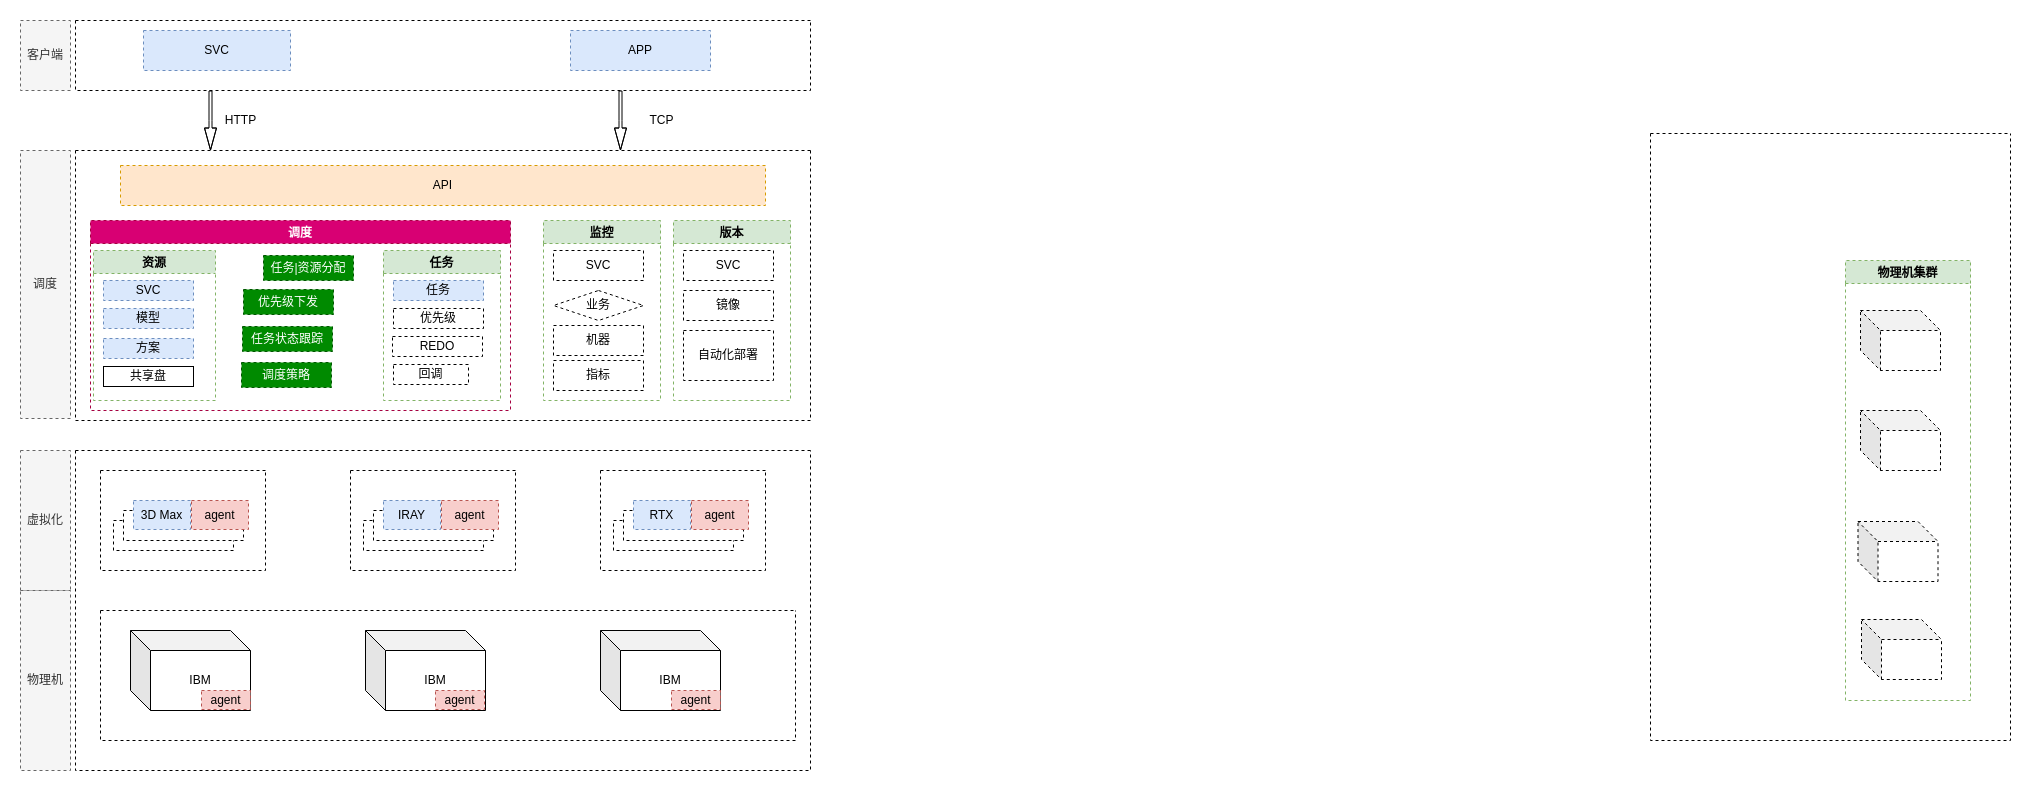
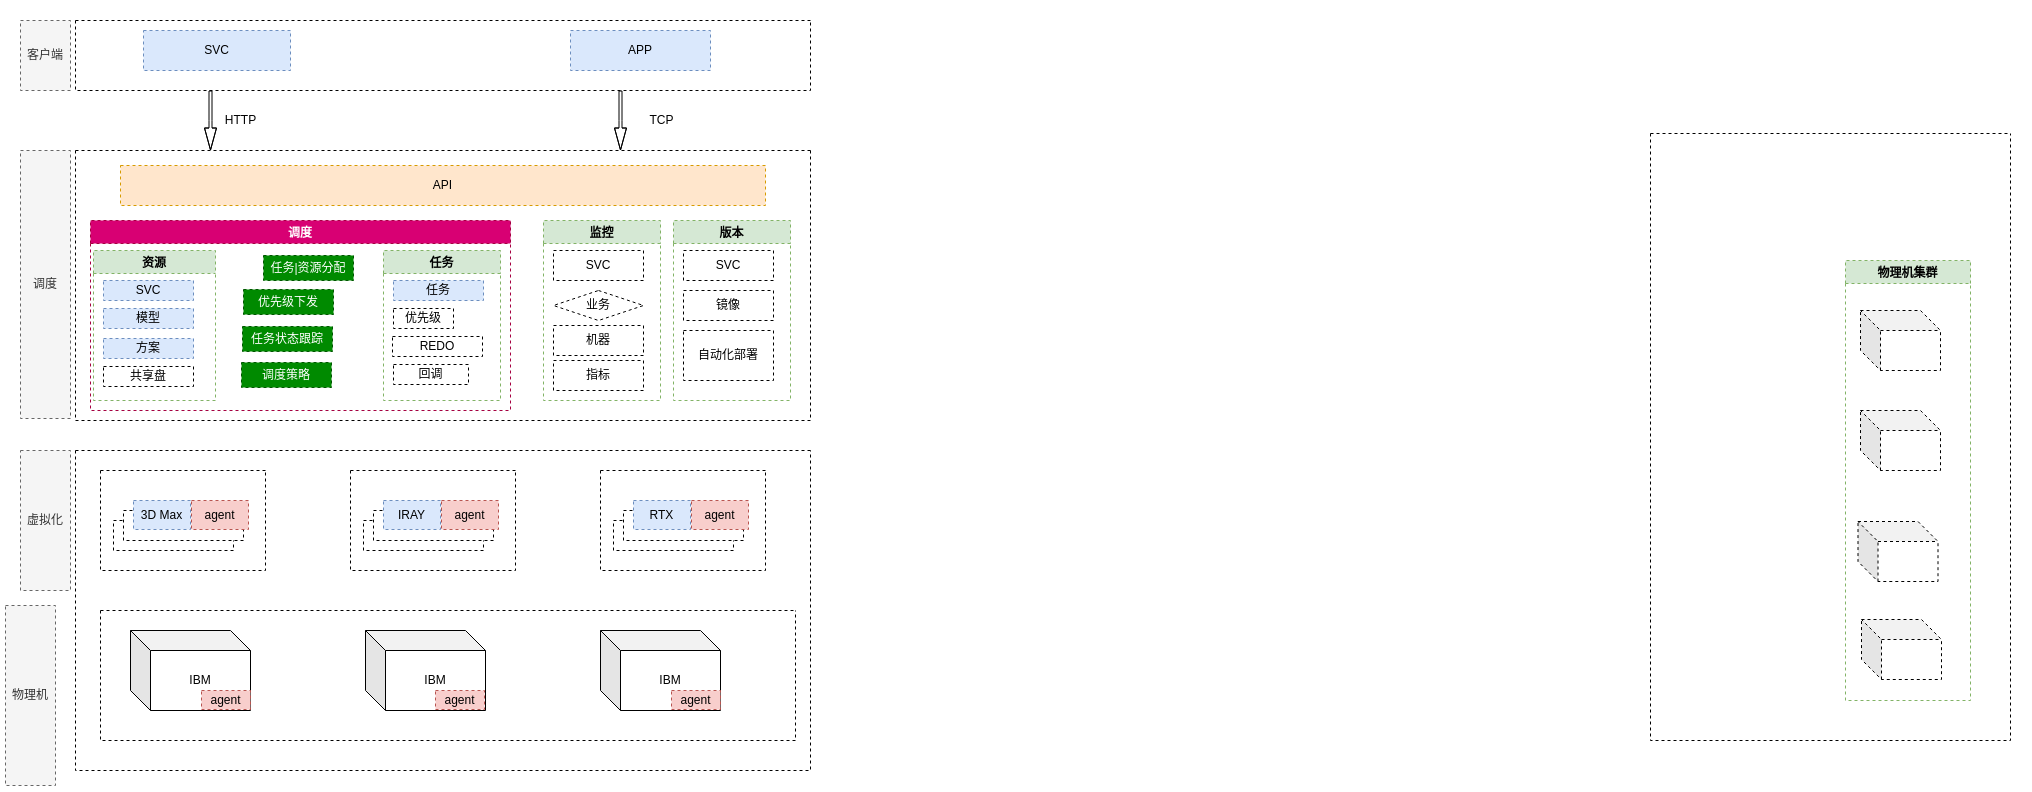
- <mxCell id="25" value="优先级" style="rounded=0;whiteSpace=wrap;html=1;dashed=1;" vertex="1" parent="1"><mxGeometry x="393" y="308" width="90" height="20" as="geometry" /></mxCell>
+ <mxCell id="25" value="优先级" style="rounded=0;whiteSpace=wrap;html=1;dashed=1;" vertex="1" parent="1"><mxGeometry x="393" y="308" width="60" height="20" as="geometry" /></mxCell>
- <mxCell id="32" value="共享盘" style="rounded=0;whiteSpace=wrap;html=1;dashed=0;" vertex="1" parent="1"><mxGeometry x="103" y="366" width="90" height="20" as="geometry" /></mxCell>
+ <mxCell id="32" value="共享盘" style="rounded=0;whiteSpace=wrap;html=1;dashed=1;" vertex="1" parent="1"><mxGeometry x="103" y="366" width="90" height="20" as="geometry" /></mxCell>
- <mxCell id="52" value="物理机" style="rounded=0;whiteSpace=wrap;html=1;dashed=1;fillColor=#f5f5f5;fontColor=#333333;strokeColor=#666666;" vertex="1" parent="1"><mxGeometry x="20" y="590" width="50" height="180" as="geometry" /></mxCell>
+ <mxCell id="52" value="物理机" style="rounded=0;whiteSpace=wrap;html=1;dashed=1;fillColor=#f5f5f5;fontColor=#333333;strokeColor=#666666;" vertex="1" parent="1"><mxGeometry x="5" y="605" width="50" height="180" as="geometry" /></mxCell>
